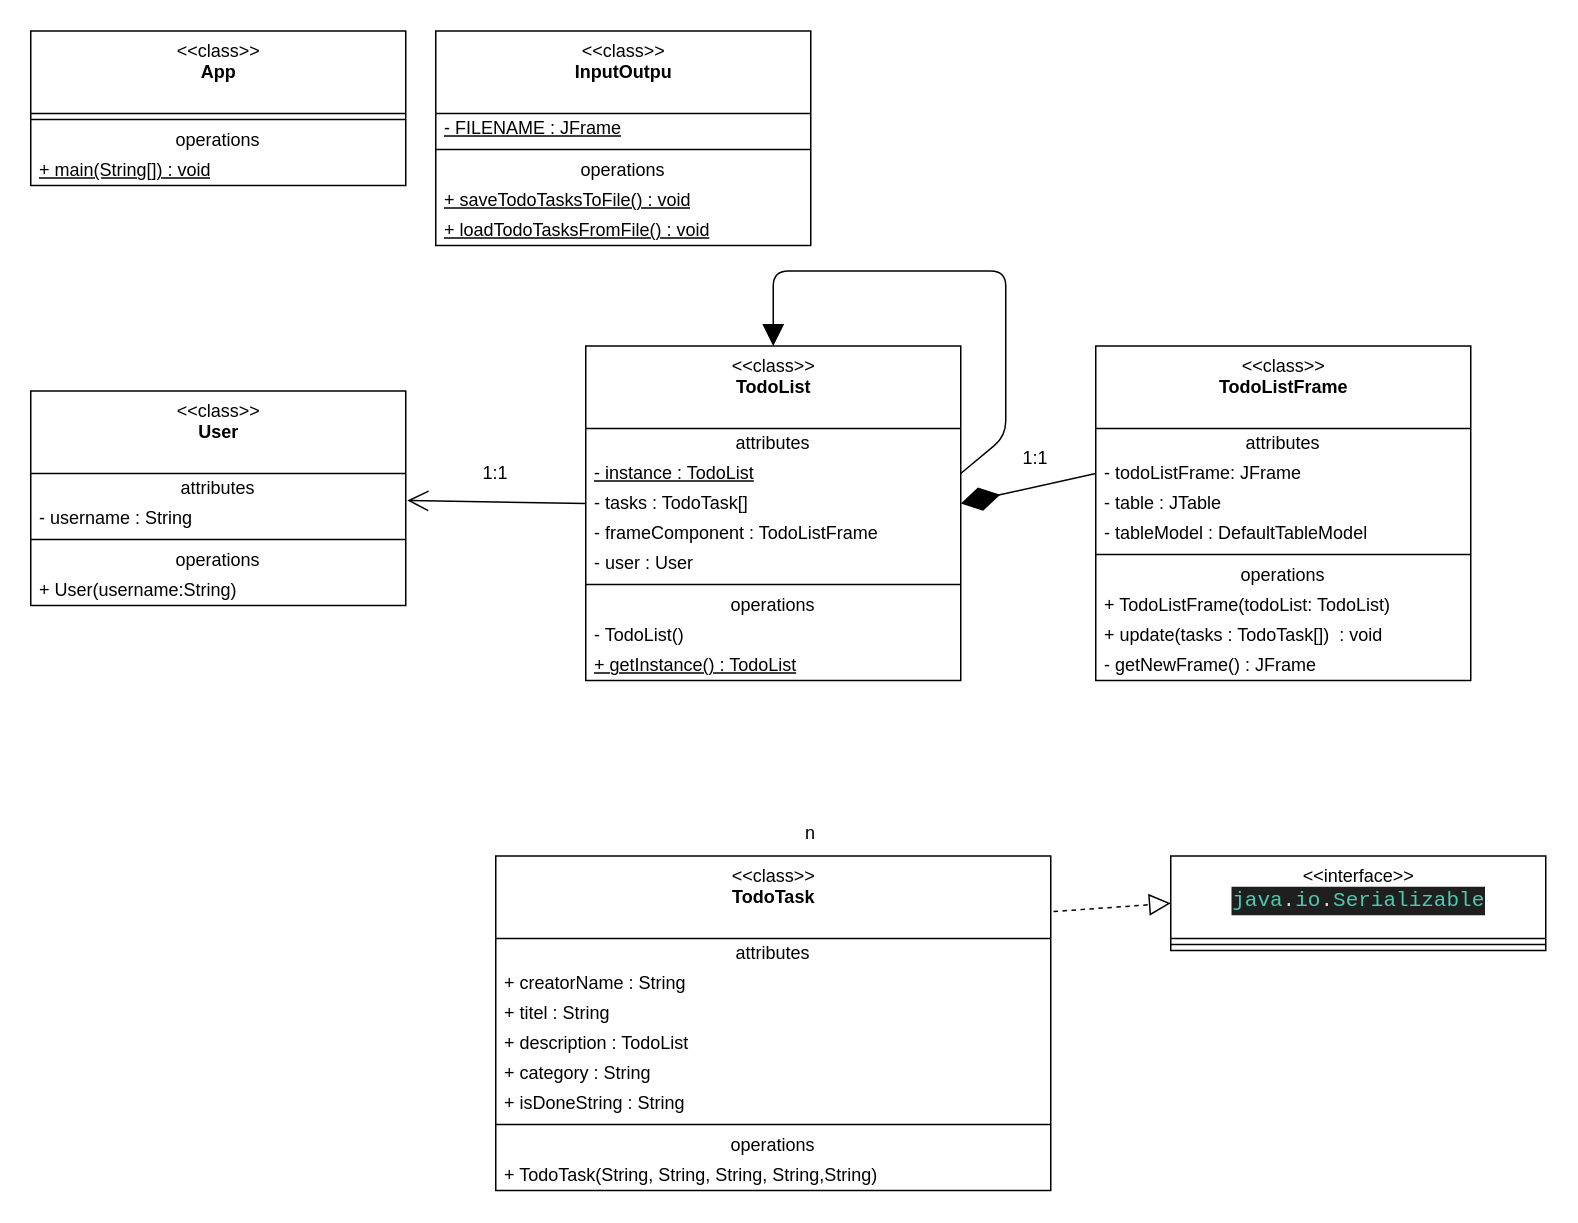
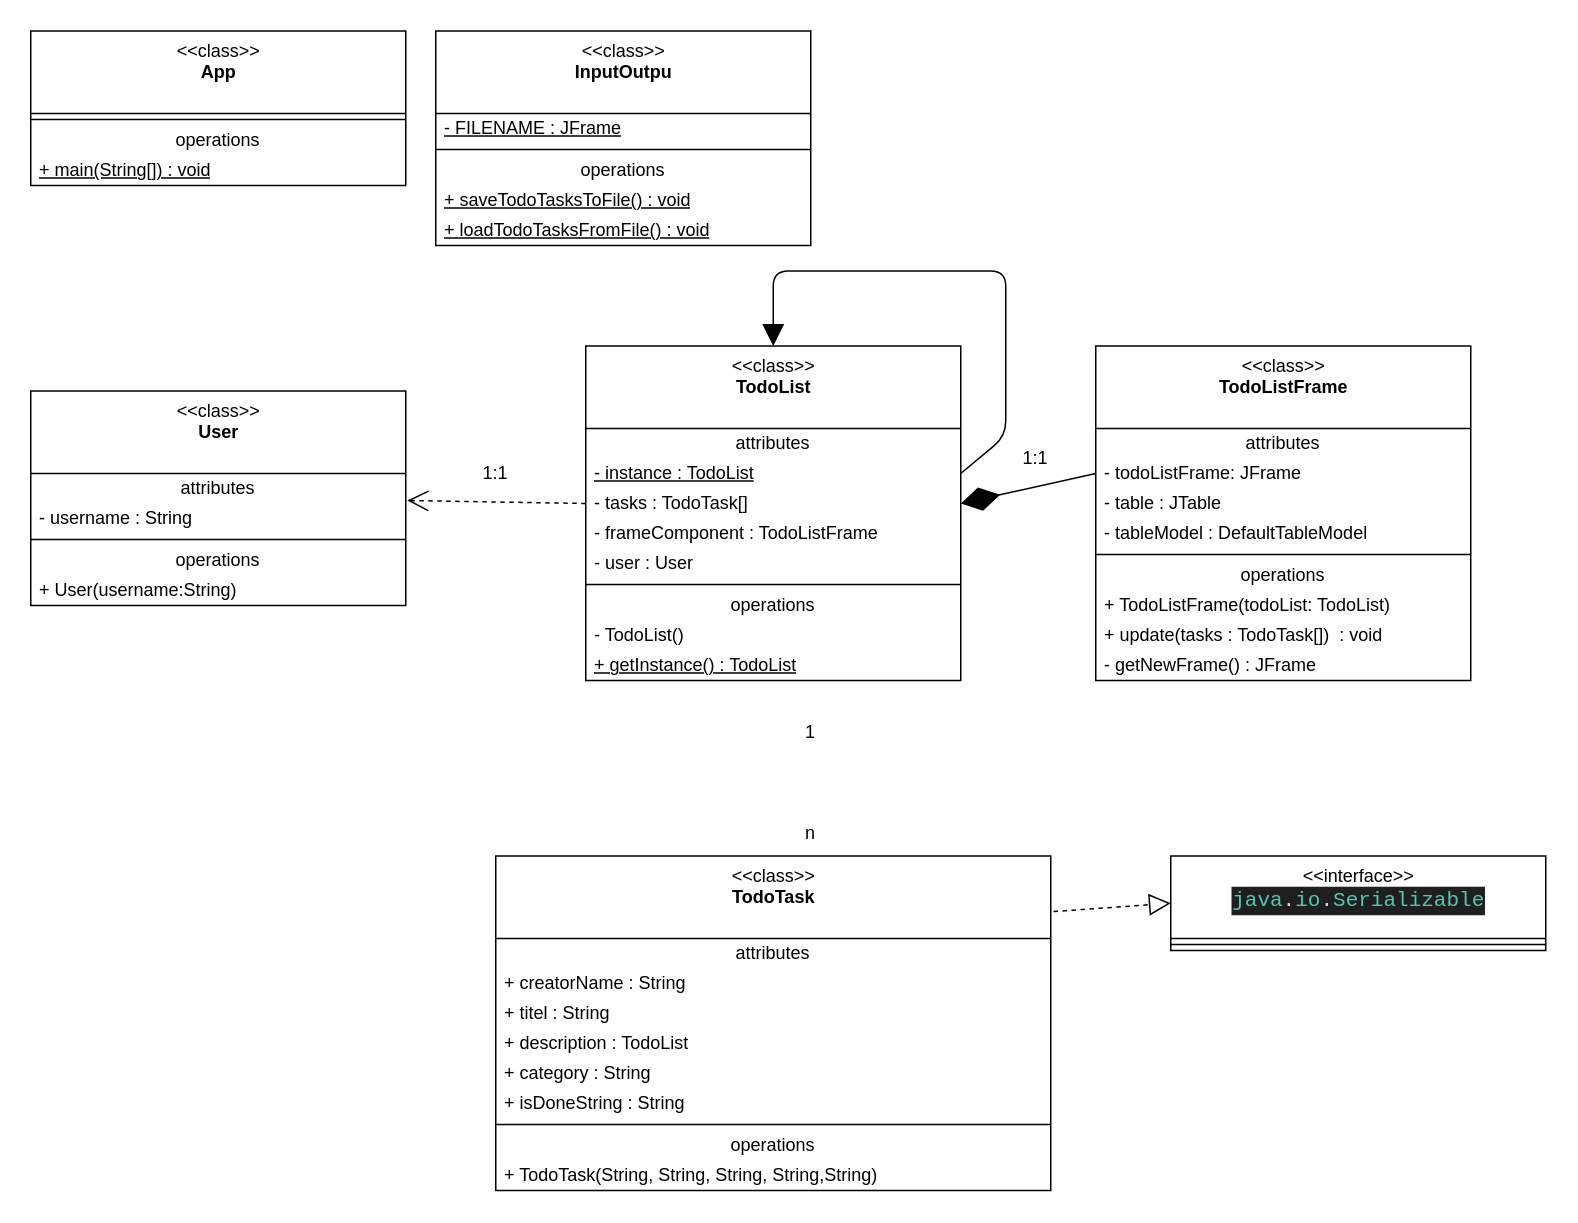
- <mxCell id="30" value="" style="endArrow=open;endFill=1;endSize=12;html=1;entryX=1.004;entryY=-0.1;entryDx=0;entryDy=0;entryPerimeter=0;exitX=0;exitY=0.5;exitDx=0;exitDy=0;" parent="1" source="5" target="26" edge="1"><mxGeometry width="160" relative="1" as="geometry"><mxPoint x="330" y="610" as="sourcePoint" /><mxPoint x="510" y="640" as="targetPoint" /></mxGeometry></mxCell>
+ <mxCell id="30" value="" style="endArrow=open;endFill=1;endSize=12;html=1;entryX=1.004;entryY=-0.1;entryDx=0;entryDy=0;entryPerimeter=0;exitX=0;exitY=0.5;exitDx=0;exitDy=0;dashed=1;" parent="1" source="5" target="26" edge="1"><mxGeometry width="160" relative="1" as="geometry"><mxPoint x="330" y="610" as="sourcePoint" /><mxPoint x="510" y="640" as="targetPoint" /></mxGeometry></mxCell>
+ <mxCell id="42" value="1" style="text;html=1;strokeColor=none;fillColor=none;align=center;verticalAlign=middle;whiteSpace=wrap;rounded=0;" parent="1" vertex="1"><mxGeometry x="510" y="473" width="60" height="30" as="geometry" /></mxCell>
